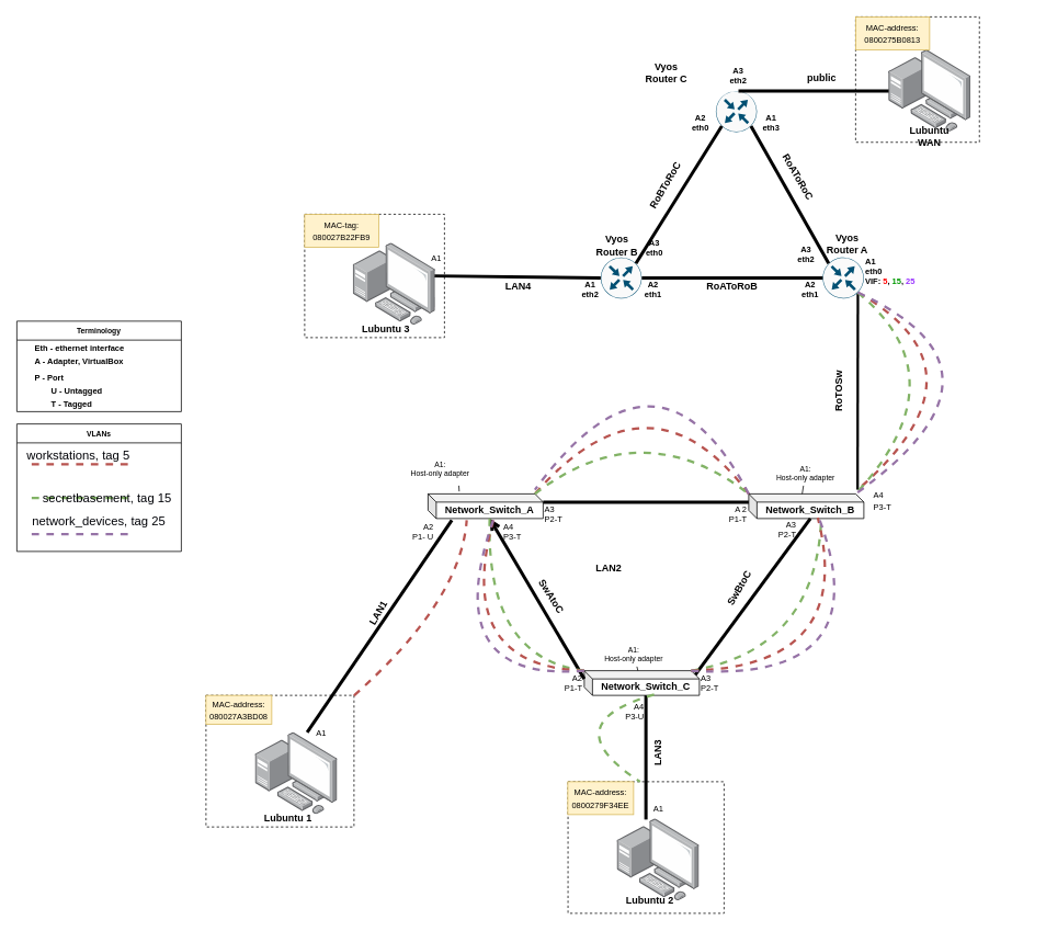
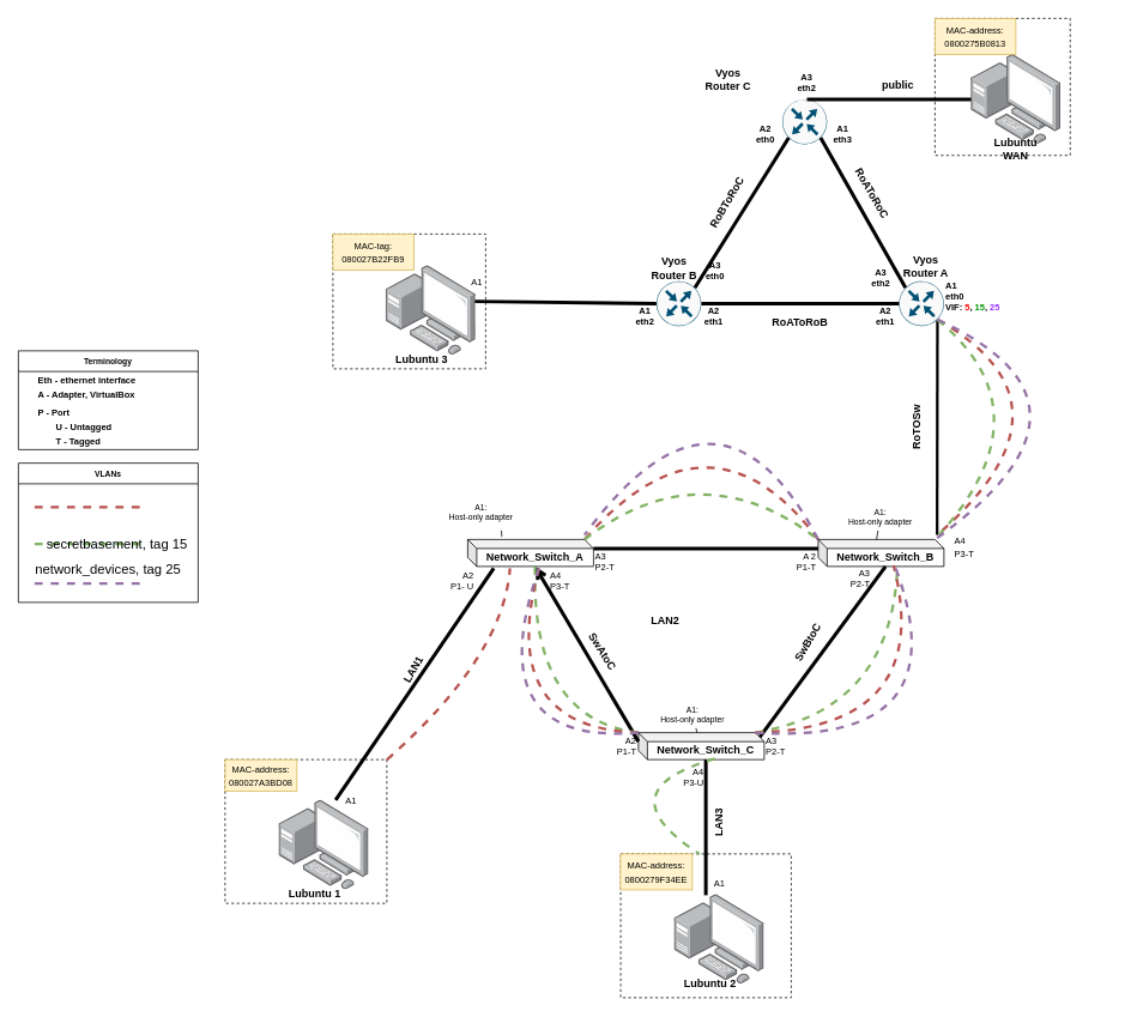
- <mxCell id="50" value="&lt;b&gt;&lt;font style=&quot;font-size: 12px;&quot;&gt;LAN4&lt;/font&gt;&lt;/b&gt;" style="text;strokeColor=none;align=center;fillColor=none;html=1;verticalAlign=middle;whiteSpace=wrap;rounded=0;dashed=1;fontSize=10;" parent="1" vertex="1"><mxGeometry x="600" y="332.5" width="60" height="30" as="geometry" /></mxCell>
- <mxCell id="52" value="&lt;b&gt;&lt;font style=&quot;font-size: 12px;&quot;&gt;RoAToRoB&lt;/font&gt;&lt;/b&gt;" style="text;strokeColor=none;align=center;fillColor=none;html=1;verticalAlign=middle;whiteSpace=wrap;rounded=0;dashed=1;fontSize=10;" parent="1" vertex="1"><mxGeometry x="860" y="332.5" width="60" height="30" as="geometry" /></mxCell>
+ <mxCell id="52" value="&lt;b&gt;&lt;font style=&quot;font-size: 12px;&quot;&gt;RoAToRoB&lt;/font&gt;&lt;/b&gt;" style="text;strokeColor=none;align=center;fillColor=none;html=1;verticalAlign=middle;whiteSpace=wrap;rounded=0;dashed=1;fontSize=10;" parent="1" vertex="1"><mxGeometry x="860" y="342.5" width="60" height="30" as="geometry" /></mxCell>
- <mxCell id="69" value="workstations, tag 5" style="text;strokeColor=none;align=center;fillColor=none;html=1;verticalAlign=middle;whiteSpace=wrap;rounded=0;fontSize=15;fontColor=#020308;" parent="67" vertex="1"><mxGeometry x="10" y="30" width="130" height="15" as="geometry" /></mxCell>
